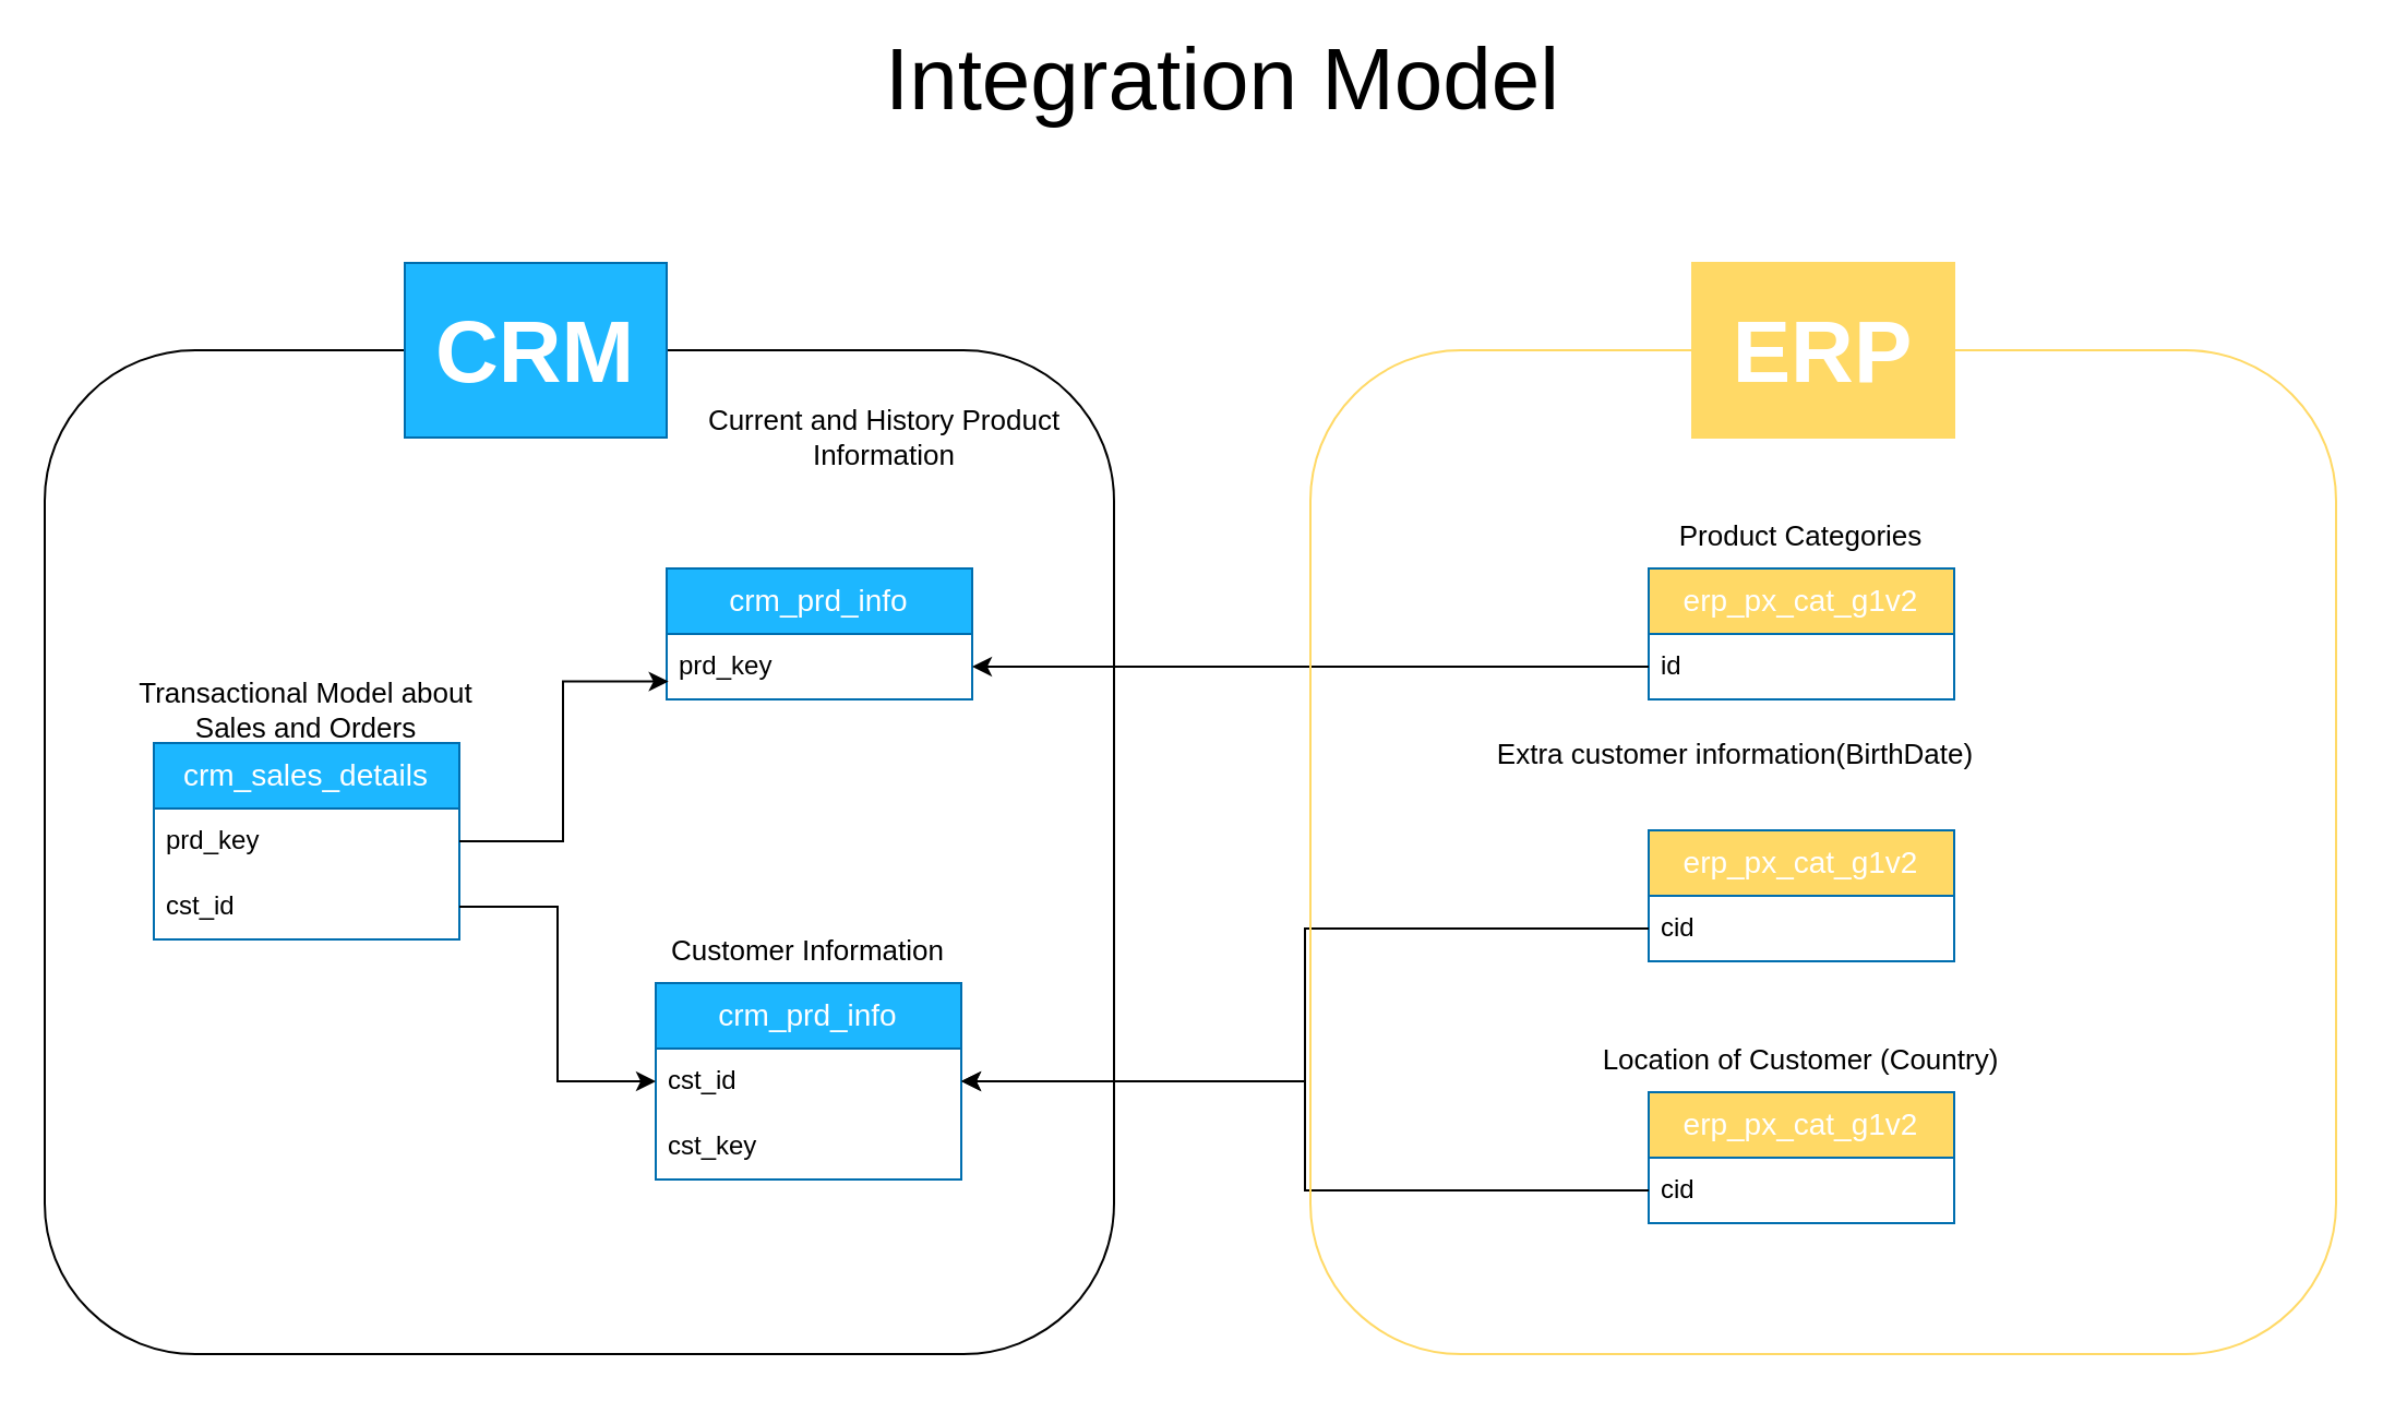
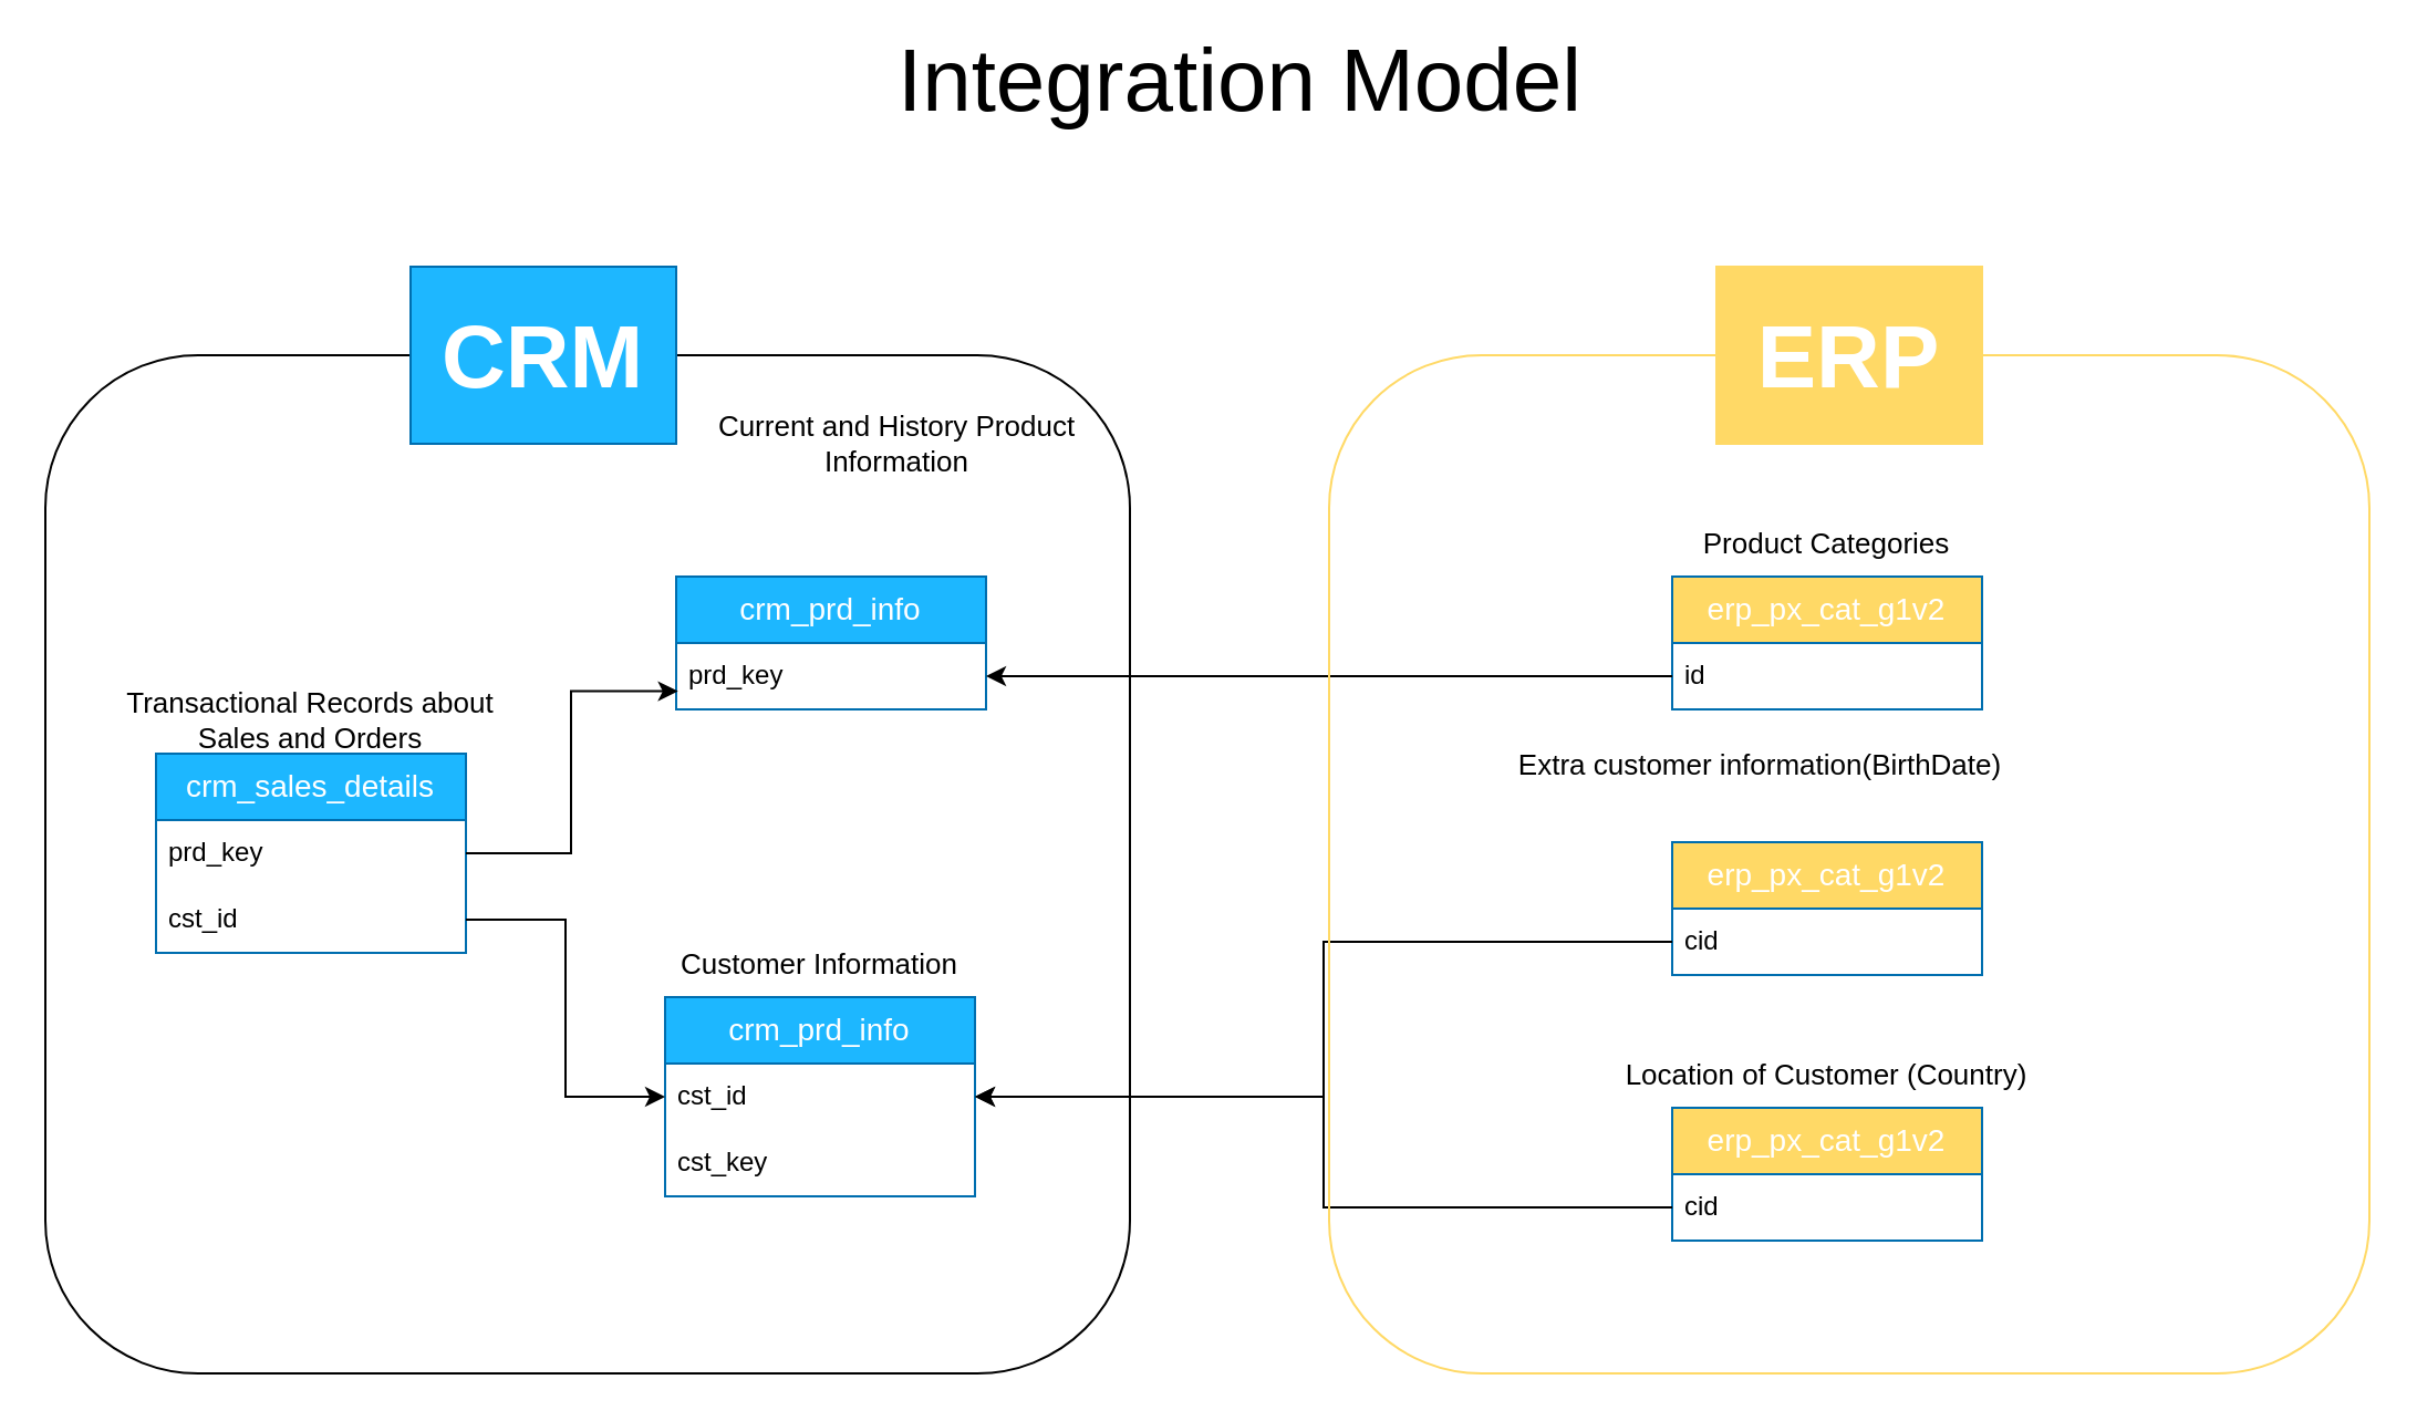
- <mxCell id="5" value="&lt;font style=&quot;font-size: 13px;&quot;&gt;Transactional Model about Sales and Orders&lt;/font&gt;" style="text;html=1;align=center;verticalAlign=middle;whiteSpace=wrap;rounded=0;" vertex="1" parent="1"><mxGeometry x="55" y="310" width="170" height="30" as="geometry" /></mxCell>
+ <mxCell id="5" value="&lt;font style=&quot;font-size: 13px;&quot;&gt;Transactional Records about Sales and Orders&lt;/font&gt;" style="text;html=1;align=center;verticalAlign=middle;whiteSpace=wrap;rounded=0;" vertex="1" parent="1"><mxGeometry x="55" y="310" width="170" height="30" as="geometry" /></mxCell>
